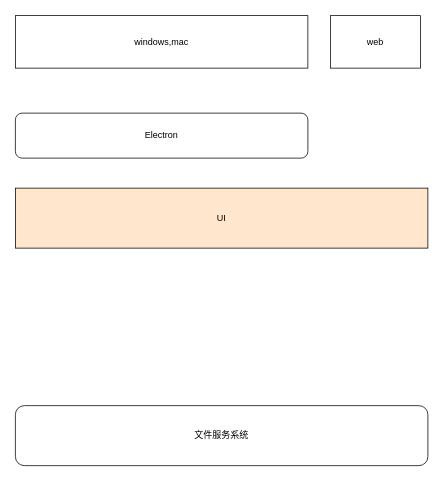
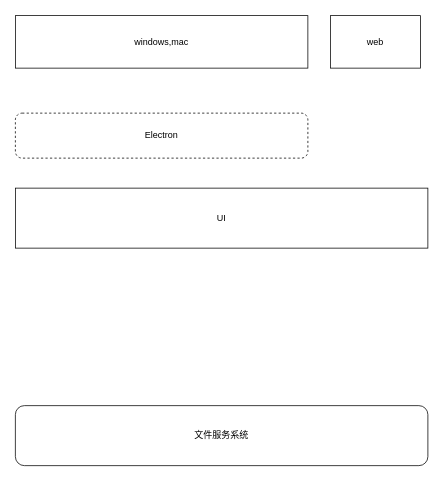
- <mxCell id="4" value="Electron" style="rounded=1;whiteSpace=wrap;html=1;" vertex="1" parent="1"><mxGeometry x="20" y="150" width="390" height="60" as="geometry" /></mxCell>
+ <mxCell id="4" value="Electron" style="rounded=1;whiteSpace=wrap;html=1;dashed=1;" vertex="1" parent="1"><mxGeometry x="20" y="150" width="390" height="60" as="geometry" /></mxCell>
- <mxCell id="5" value="UI" style="rounded=0;whiteSpace=wrap;html=1;fillColor=#ffe6cc;" vertex="1" parent="1"><mxGeometry x="20" y="250" width="550" height="80" as="geometry" /></mxCell>
+ <mxCell id="5" value="UI" style="rounded=0;whiteSpace=wrap;html=1;" vertex="1" parent="1"><mxGeometry x="20" y="250" width="550" height="80" as="geometry" /></mxCell>
